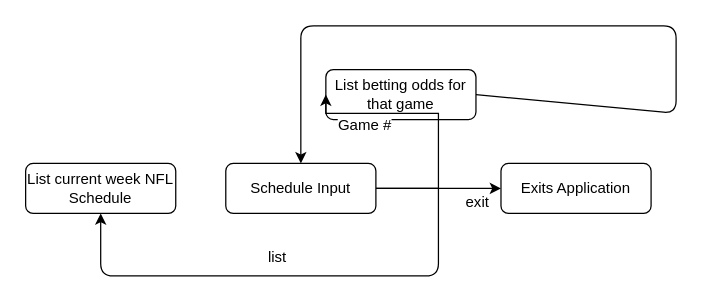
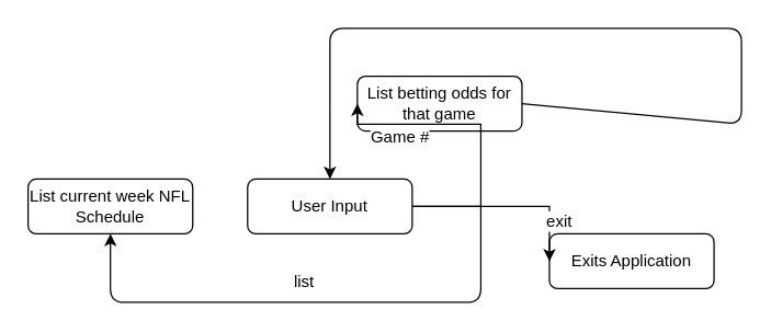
- <mxCell id="8" value="Schedule Input" style="rounded=1;whiteSpace=wrap;html=1;" vertex="1" parent="1"><mxGeometry x="180" y="130" width="120" height="40" as="geometry" /></mxCell>
+ <mxCell id="8" value="User Input" style="rounded=1;whiteSpace=wrap;html=1;" vertex="1" parent="1"><mxGeometry x="180" y="130" width="120" height="40" as="geometry" /></mxCell>
- <mxCell id="4" value="Exits Application" style="rounded=1;whiteSpace=wrap;html=1;fontSize=12;glass=0;strokeWidth=1;shadow=0;" parent="1" vertex="1"><mxGeometry x="400" y="130" width="120" height="40" as="geometry" /></mxCell>
+ <mxCell id="4" value="Exits Application" style="rounded=1;whiteSpace=wrap;html=1;fontSize=12;glass=0;strokeWidth=1;shadow=0;" parent="1" vertex="1"><mxGeometry x="400" y="170" width="120" height="40" as="geometry" /></mxCell>
